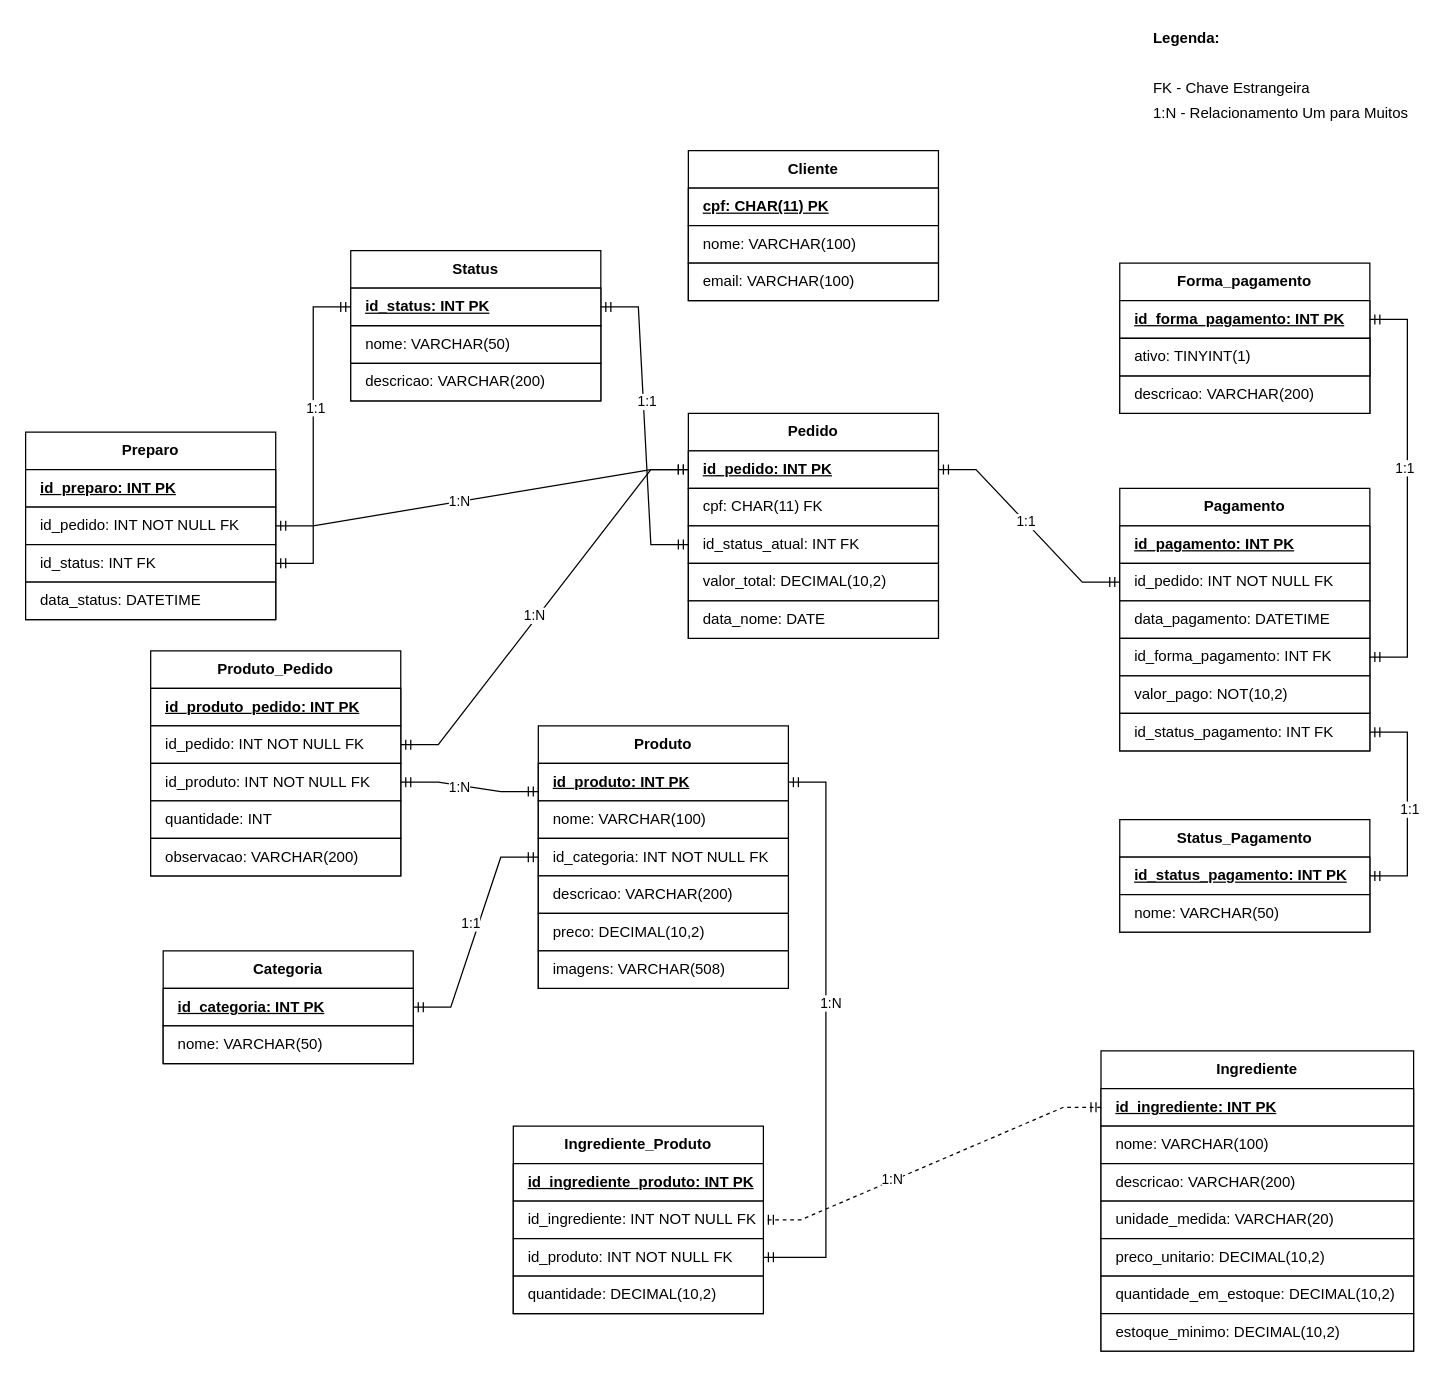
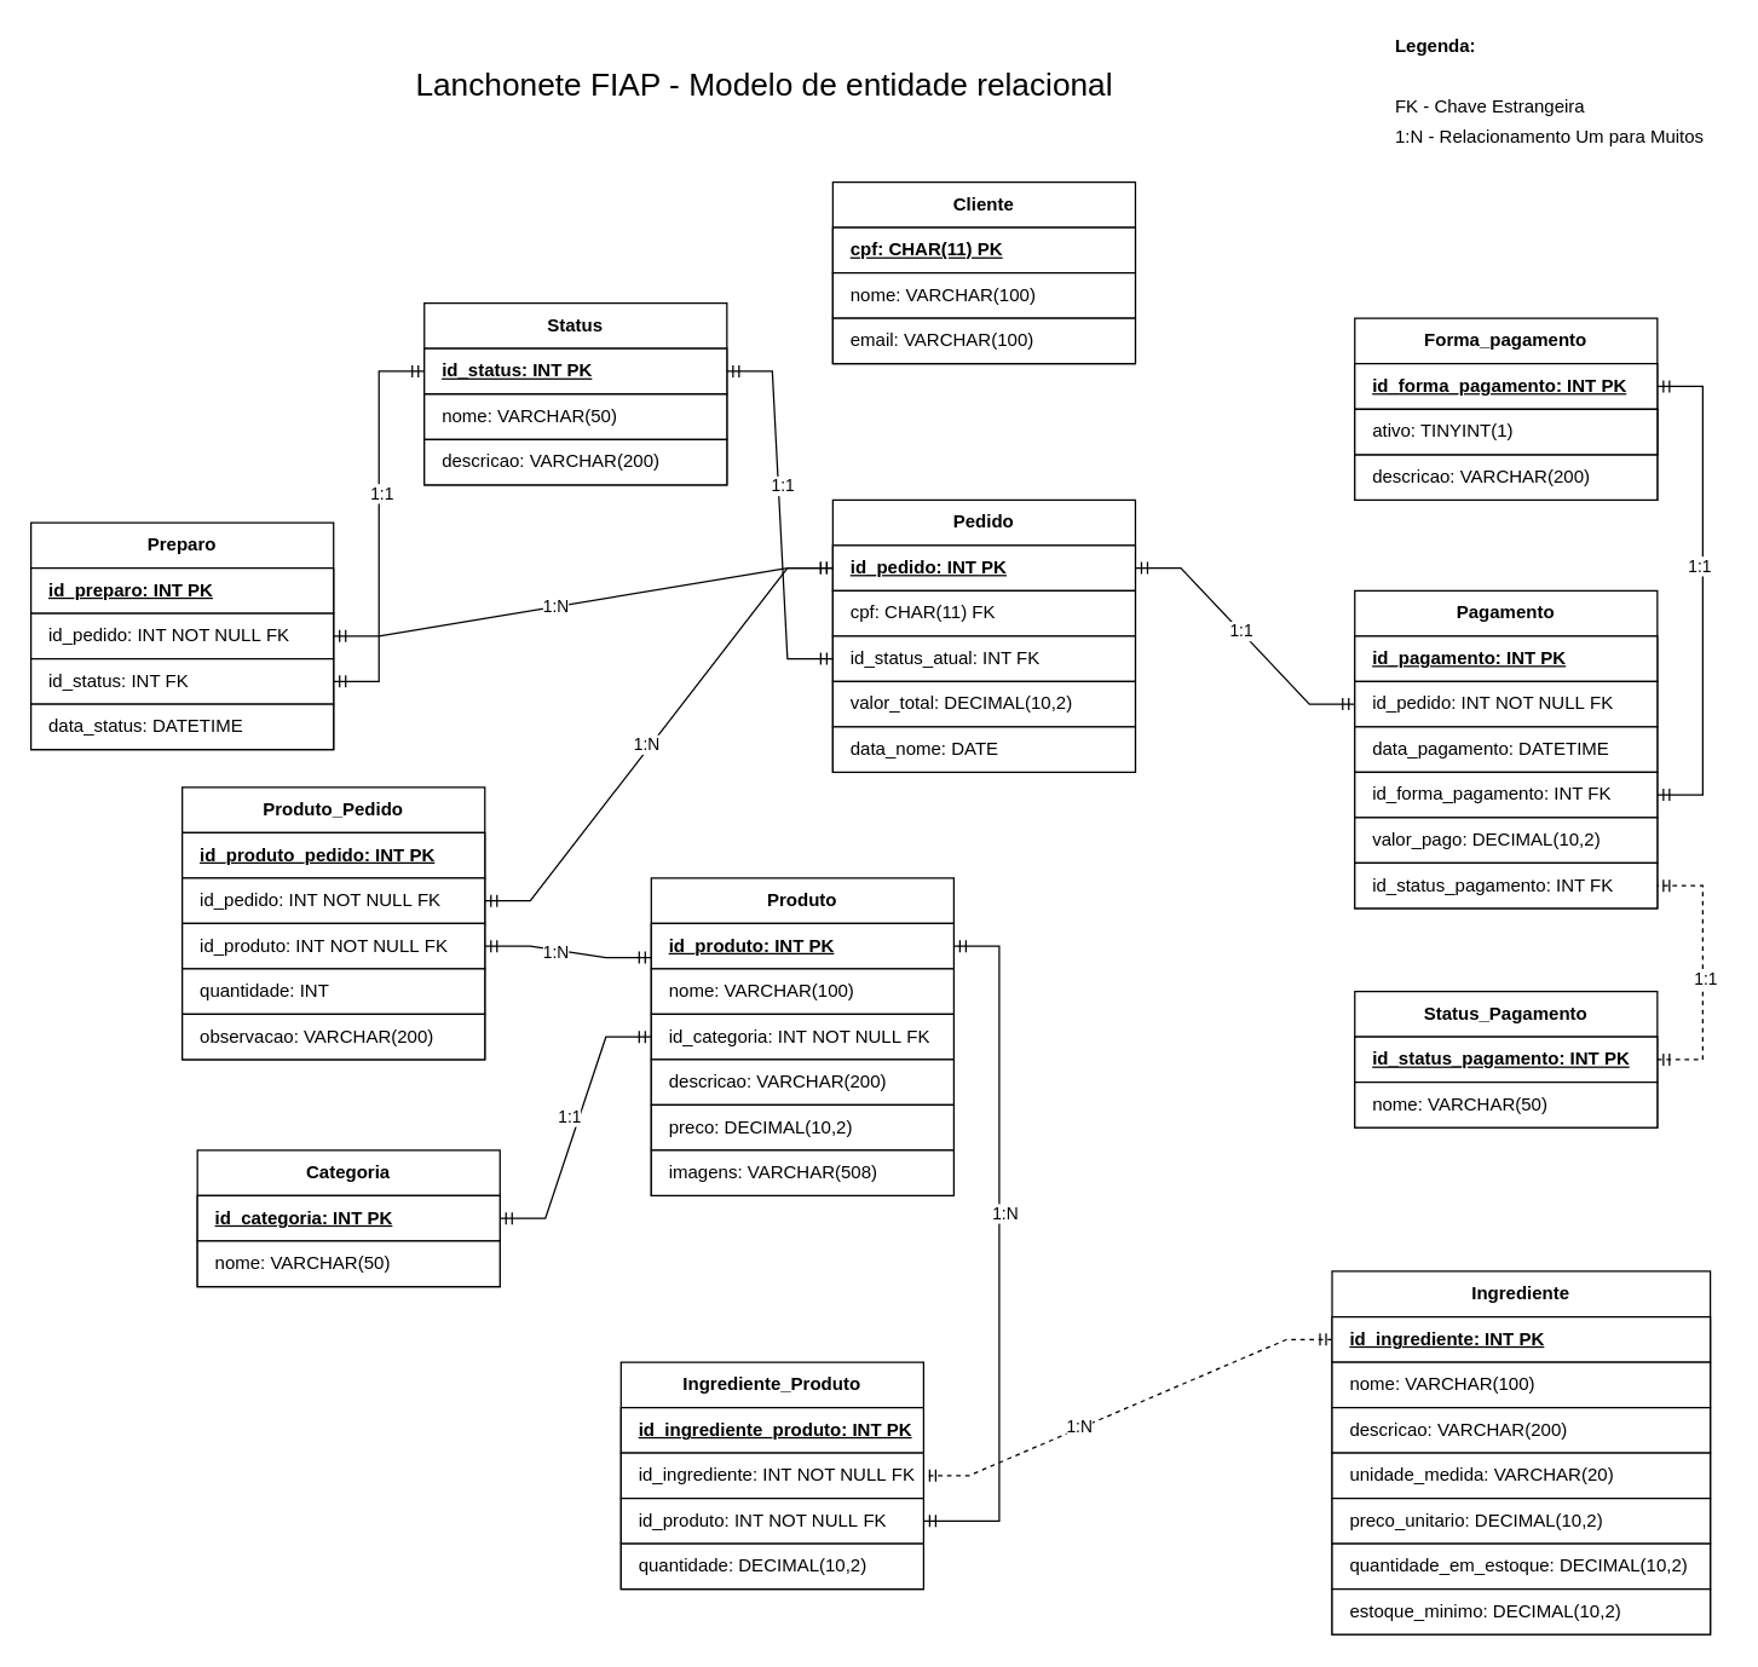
+ <mxCell id="90" value="Lanchonete FIAP - Modelo de entidade relacional" style="text;html=1;align=center;verticalAlign=middle;whiteSpace=wrap;rounded=0;strokeWidth=1;fontSize=21;" parent="1" vertex="1"><mxGeometry x="260.06" y="40" width="489.94" height="30" as="geometry" /></mxCell>
- <mxCell id="34" value="valor_pago: NOT(10,2)" style="shape=partialRectangle;html=1;align=left;spacingLeft=10;" parent="29" vertex="1"><mxGeometry y="150" width="200" height="30" as="geometry" /></mxCell>
+ <mxCell id="34" value="valor_pago: DECIMAL(10,2)" style="shape=partialRectangle;html=1;align=left;spacingLeft=10;" parent="29" vertex="1"><mxGeometry y="150" width="200" height="30" as="geometry" /></mxCell>
- <mxCell id="75" value="" style="edgeStyle=entityRelationEdgeStyle;fontSize=12;html=1;endArrow=ERmandOne;startArrow=ERmandOne;rounded=0;" parent="1" source="27" target="35" edge="1"><mxGeometry width="100" height="100" relative="1" as="geometry"><mxPoint x="880" y="705" as="sourcePoint" /><mxPoint x="880" y="580" as="targetPoint" /><Array as="points"><mxPoint x="820" y="635" /></Array></mxGeometry></mxCell>
+ <mxCell id="75" value="" style="edgeStyle=entityRelationEdgeStyle;fontSize=12;html=1;endArrow=ERmandOne;startArrow=ERmandOne;rounded=0;dashed=1;" parent="1" source="27" target="35" edge="1"><mxGeometry width="100" height="100" relative="1" as="geometry"><mxPoint x="880" y="705" as="sourcePoint" /><mxPoint x="880" y="580" as="targetPoint" /><Array as="points"><mxPoint x="820" y="635" /></Array></mxGeometry></mxCell>
